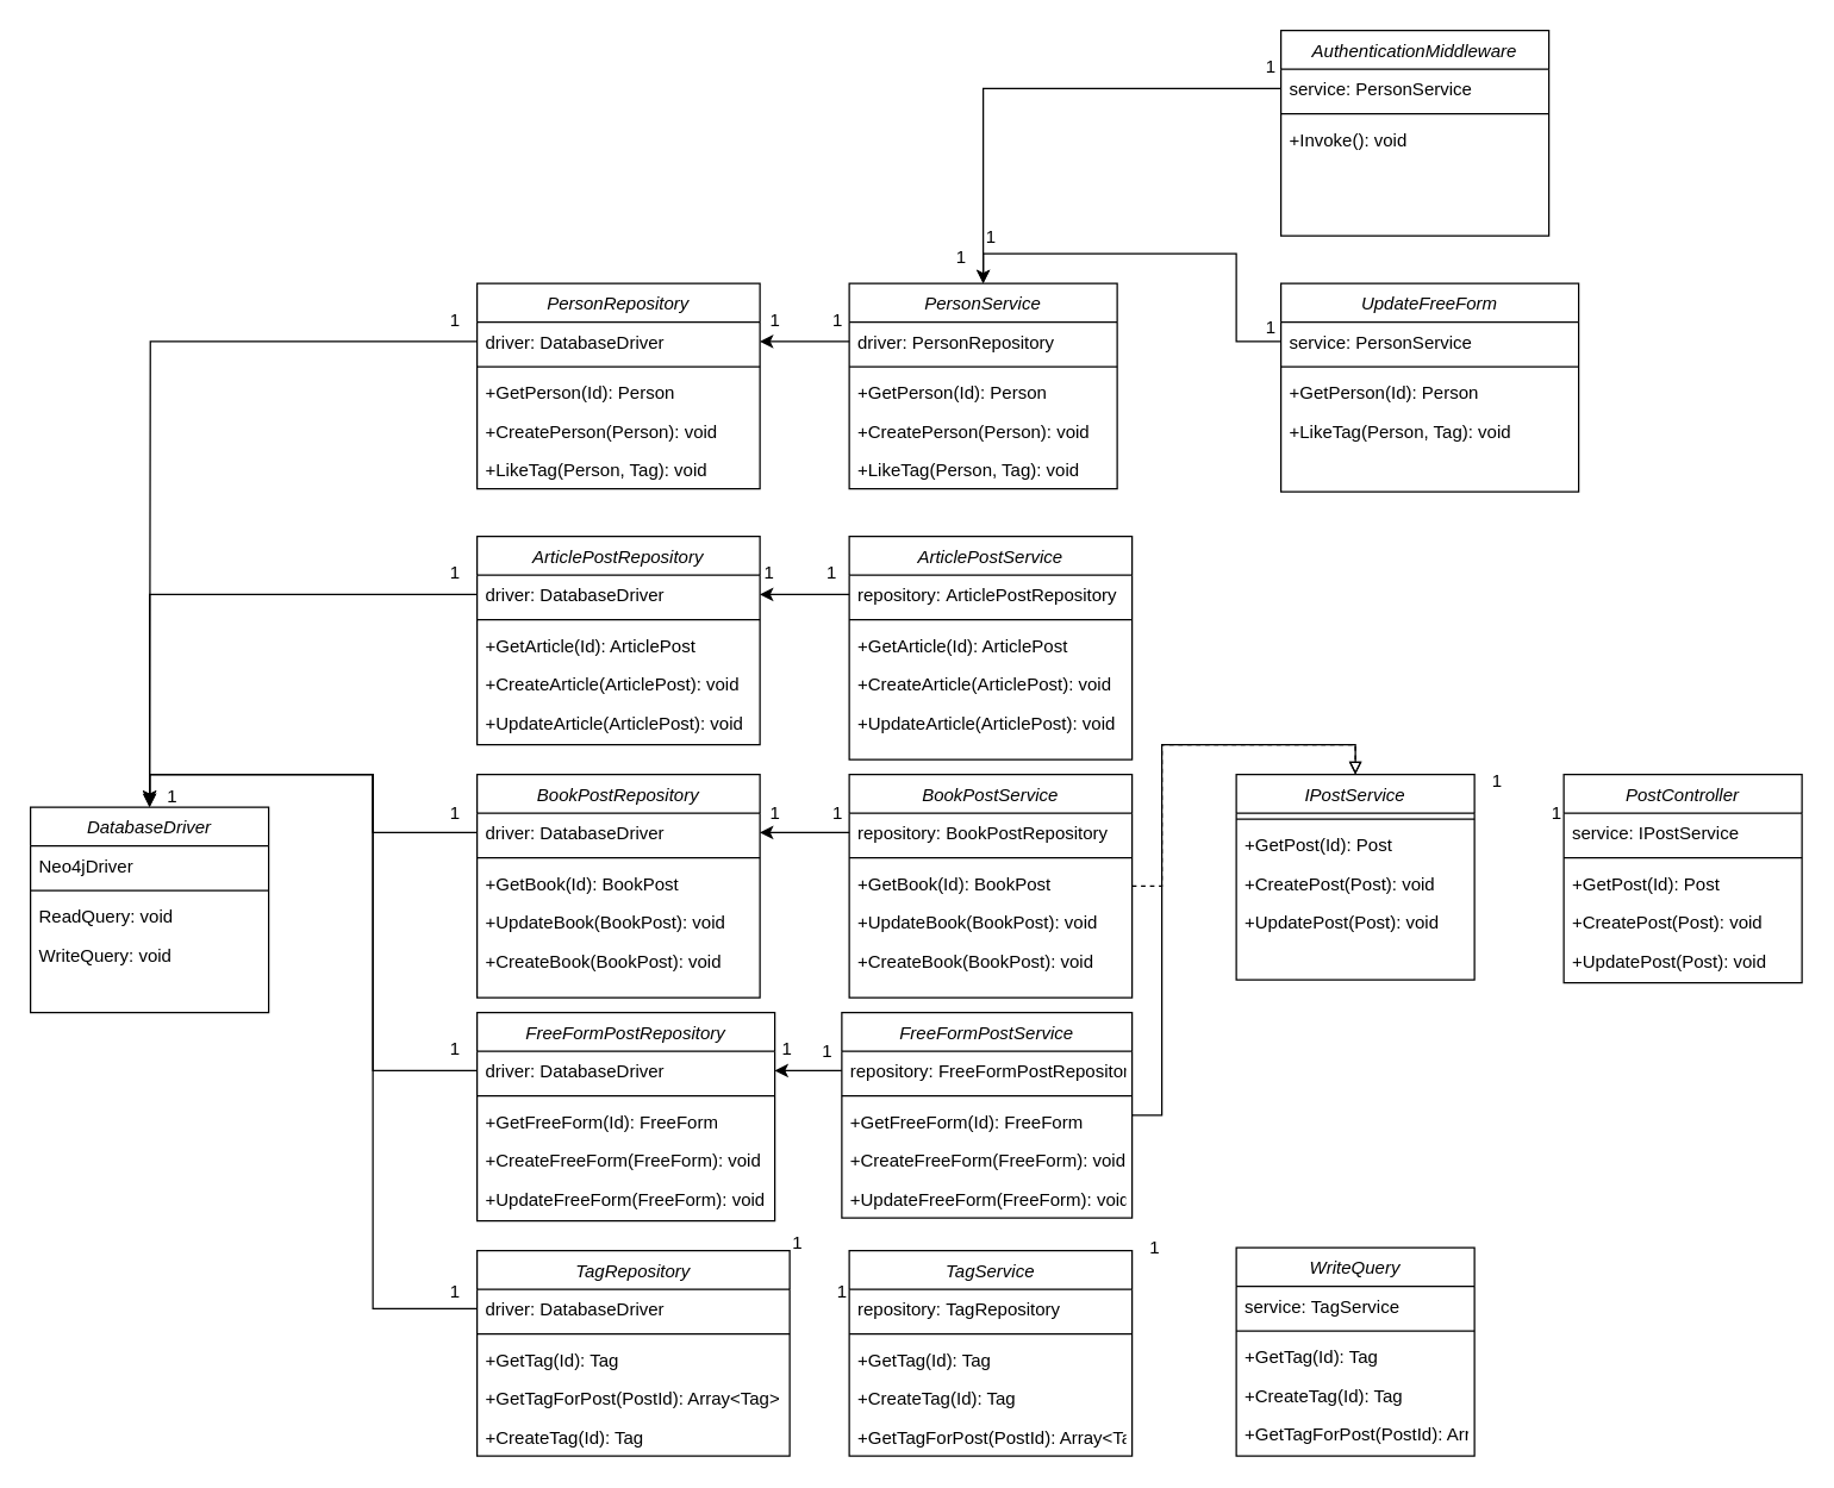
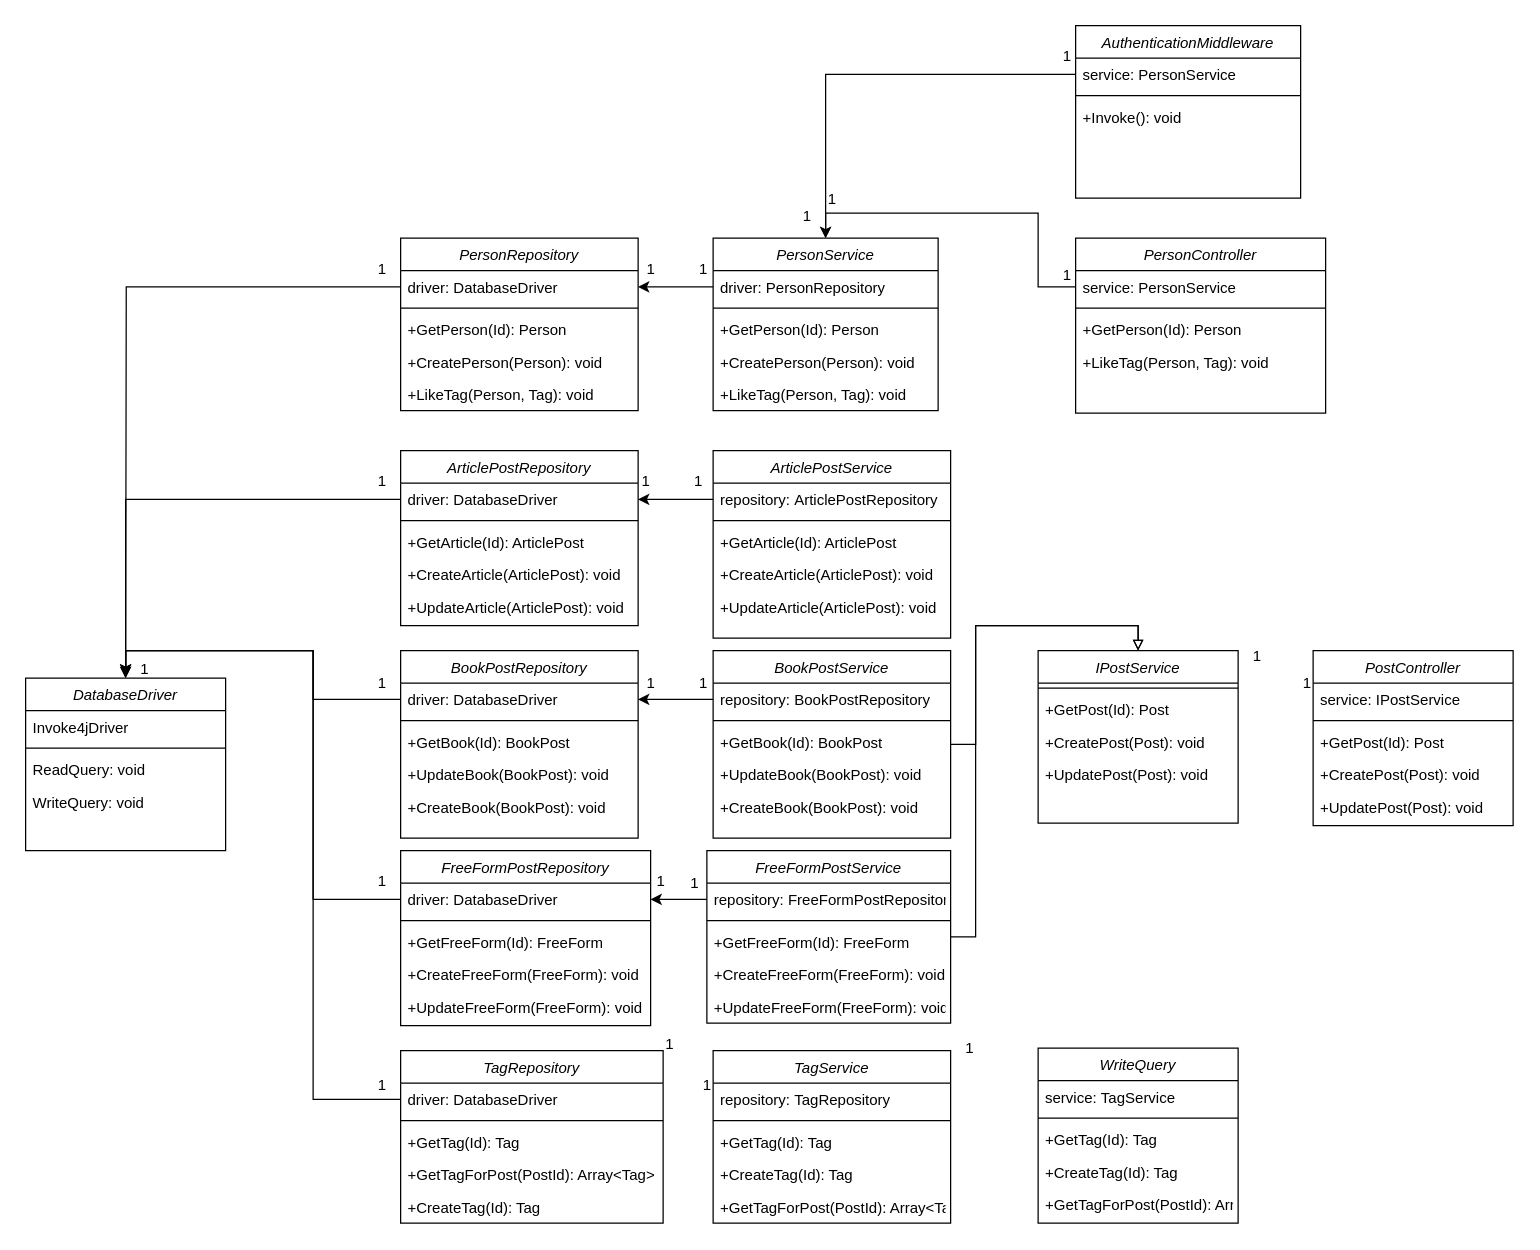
- <mxCell id="21" value="UpdateFreeForm" style="swimlane;fontStyle=2;align=center;verticalAlign=top;childLayout=stackLayout;horizontal=1;startSize=26;horizontalStack=0;resizeParent=1;resizeLast=0;collapsible=1;marginBottom=0;rounded=0;shadow=0;strokeWidth=1;" vertex="1" parent="1"><mxGeometry x="860" y="190" width="200" height="140" as="geometry"><mxRectangle x="230" y="140" width="160" height="26" as="alternateBounds" /></mxGeometry></mxCell>
+ <mxCell id="21" value="PersonController" style="swimlane;fontStyle=2;align=center;verticalAlign=top;childLayout=stackLayout;horizontal=1;startSize=26;horizontalStack=0;resizeParent=1;resizeLast=0;collapsible=1;marginBottom=0;rounded=0;shadow=0;strokeWidth=1;" vertex="1" parent="1"><mxGeometry x="860" y="190" width="200" height="140" as="geometry"><mxRectangle x="230" y="140" width="160" height="26" as="alternateBounds" /></mxGeometry></mxCell>
- <mxCell id="16" value="Neo4jDriver" style="text;align=left;verticalAlign=top;spacingLeft=4;spacingRight=4;overflow=hidden;rotatable=0;points=[[0,0.5],[1,0.5]];portConstraint=eastwest;" vertex="1" parent="15"><mxGeometry y="26" width="160" height="26" as="geometry" /></mxCell>
+ <mxCell id="16" value="Invoke4jDriver" style="text;align=left;verticalAlign=top;spacingLeft=4;spacingRight=4;overflow=hidden;rotatable=0;points=[[0,0.5],[1,0.5]];portConstraint=eastwest;" vertex="1" parent="15"><mxGeometry y="26" width="160" height="26" as="geometry" /></mxCell>
- <mxCell id="69" style="edgeStyle=orthogonalEdgeStyle;rounded=0;orthogonalLoop=1;jettySize=auto;html=1;entryX=0.5;entryY=0;entryDx=0;entryDy=0;endArrow=block;endFill=0;dashed=1;" edge="1" parent="1" source="70" target="32"><mxGeometry relative="1" as="geometry"><Array as="points"><mxPoint x="780" y="595" /><mxPoint x="780" y="500" /><mxPoint x="910" y="500" /></Array></mxGeometry></mxCell>
+ <mxCell id="69" style="edgeStyle=orthogonalEdgeStyle;rounded=0;orthogonalLoop=1;jettySize=auto;html=1;entryX=0.5;entryY=0;entryDx=0;entryDy=0;endArrow=block;endFill=0;" edge="1" parent="1" source="70" target="32"><mxGeometry relative="1" as="geometry"><Array as="points"><mxPoint x="780" y="595" /><mxPoint x="780" y="500" /><mxPoint x="910" y="500" /></Array></mxGeometry></mxCell>
